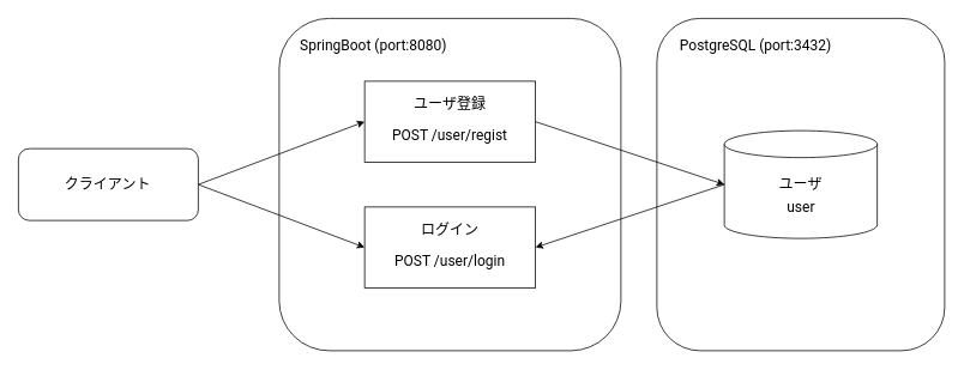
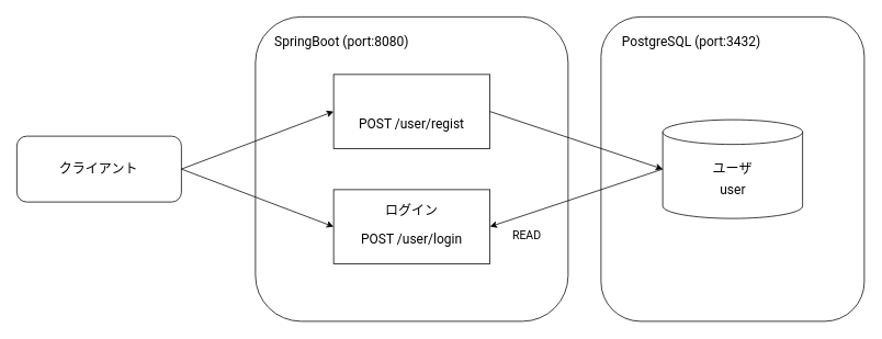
- <mxCell id="11" value="ユーザ登録" style="text;strokeColor=none;align=center;fillColor=none;html=1;verticalAlign=middle;whiteSpace=wrap;rounded=0;fontFamily=Noto Sans Japanese;fontSource=https%3A%2F%2Ffonts.googleapis.com%2Fcss%3Ffamily%3DNoto%2BSans%2BJapanese;fontSize=16;" vertex="1" parent="9"><mxGeometry x="45" y="10" width="100" height="30" as="geometry" /></mxCell>
+ <mxCell id="8" value="READ" style="text;strokeColor=none;align=center;fillColor=none;html=1;verticalAlign=middle;whiteSpace=wrap;rounded=0;fontFamily=Roboto;fontSource=https%3A%2F%2Ffonts.googleapis.com%2Fcss%3Ffamily%3DRoboto;fontSize=14;" vertex="1" parent="5"><mxGeometry x="290" y="250" width="80" height="30" as="geometry" /></mxCell>
